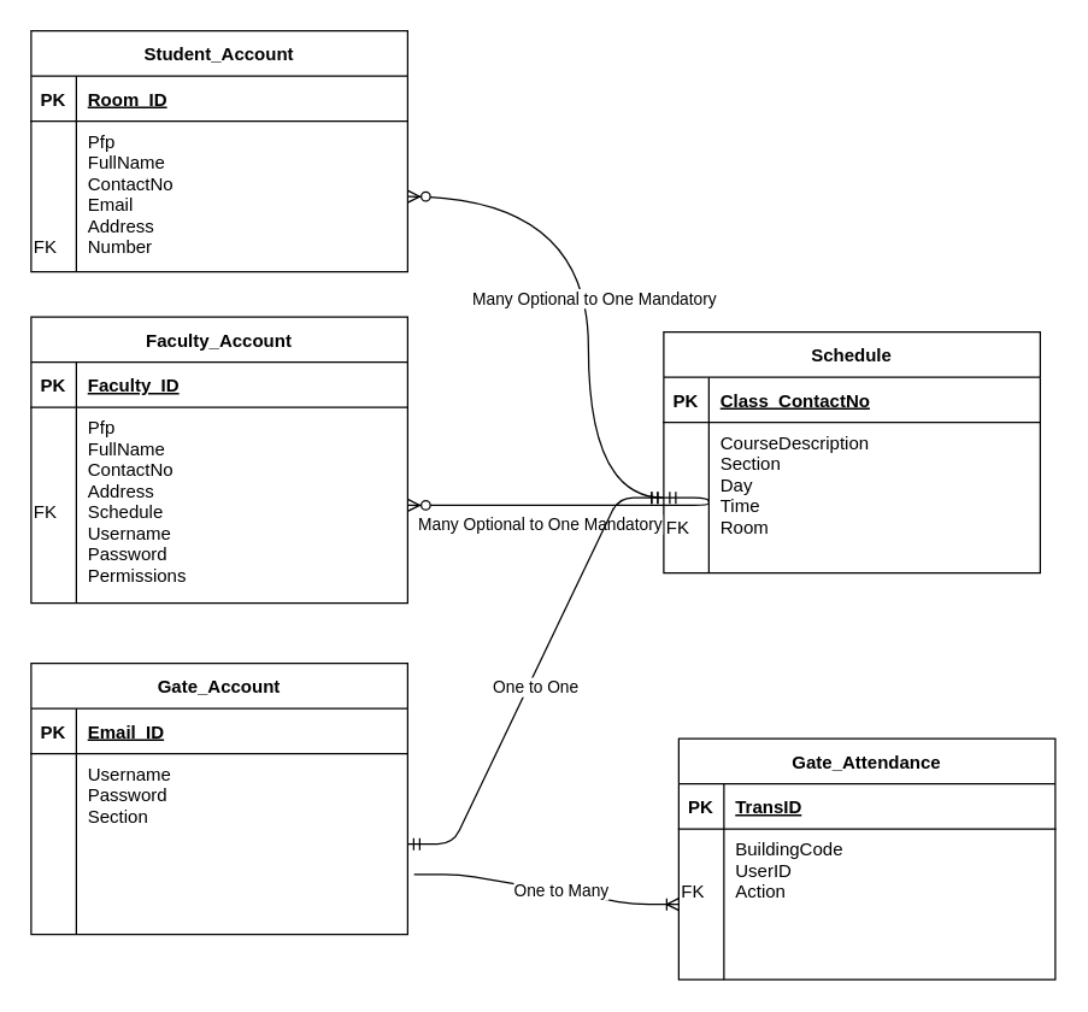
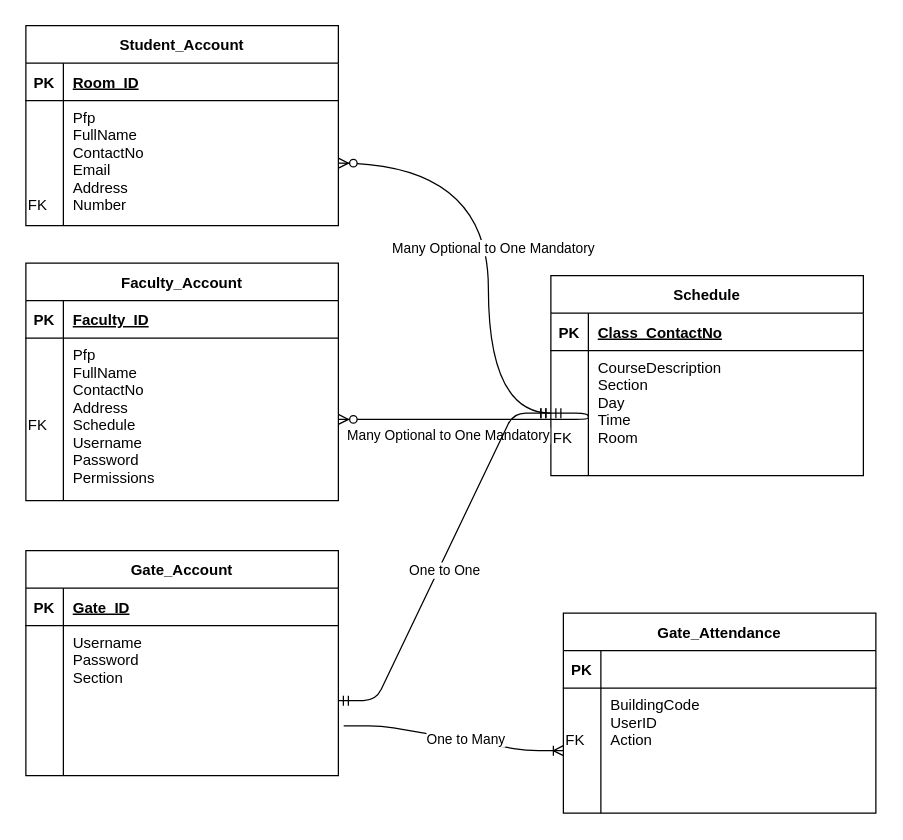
- <mxCell id="39" value="Email_ID" style="shape=partialRectangle;overflow=hidden;connectable=0;fillColor=none;top=0;left=0;bottom=0;right=0;align=left;spacingLeft=6;fontStyle=5;" vertex="1" parent="37"><mxGeometry x="30" width="220" height="30" as="geometry" /></mxCell>
+ <mxCell id="39" value="Gate_ID" style="shape=partialRectangle;overflow=hidden;connectable=0;fillColor=none;top=0;left=0;bottom=0;right=0;align=left;spacingLeft=6;fontStyle=5;" vertex="1" parent="37"><mxGeometry x="30" width="220" height="30" as="geometry" /></mxCell>
- <mxCell id="32" value="TransID" style="shape=partialRectangle;overflow=hidden;connectable=0;fillColor=none;top=0;left=0;bottom=0;right=0;align=left;spacingLeft=6;fontStyle=5;" vertex="1" parent="30"><mxGeometry x="30" width="220" height="30" as="geometry" /></mxCell>
